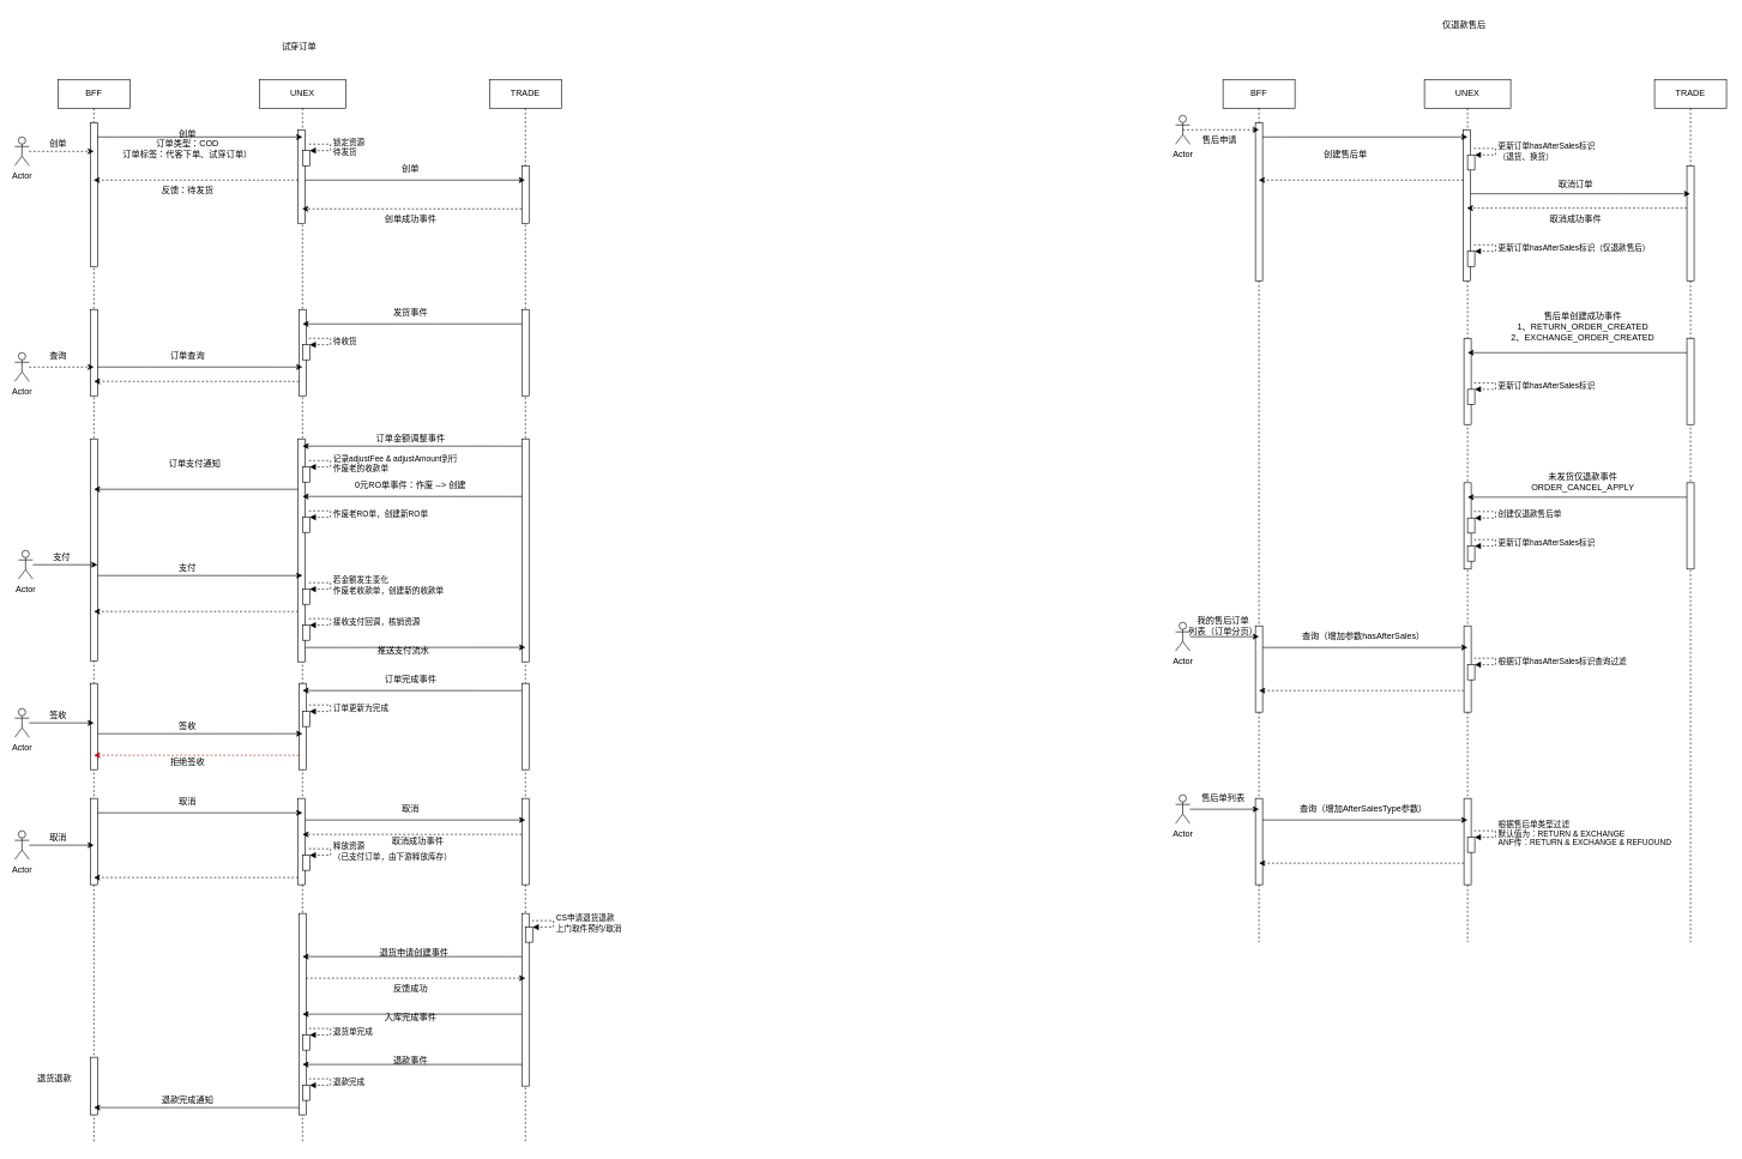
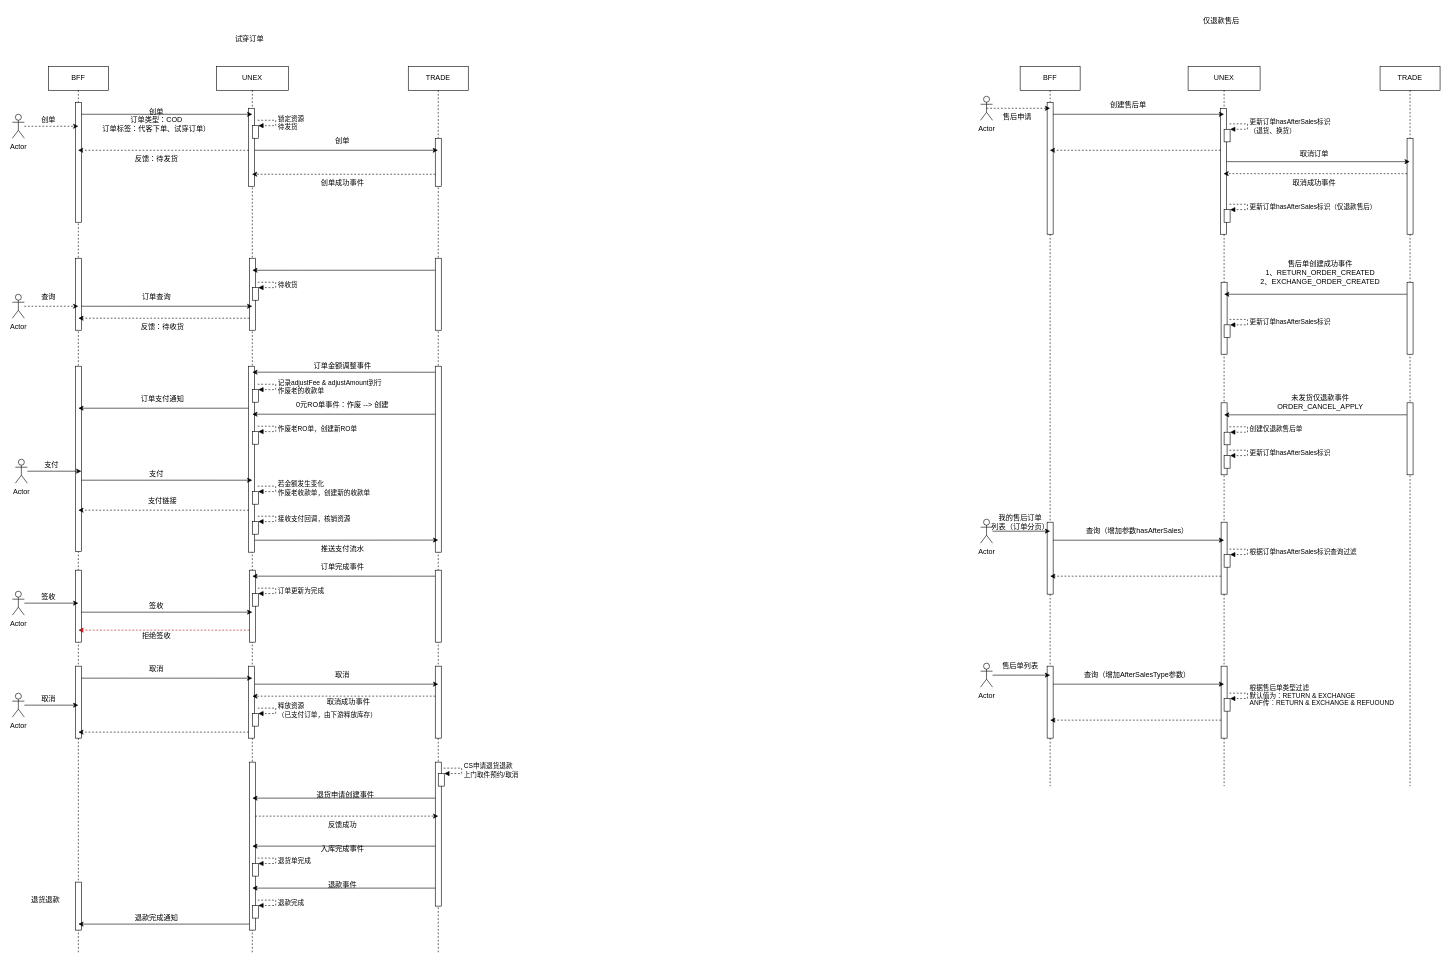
- <mxCell id="129" value="创建售后单" style="text;html=1;align=center;verticalAlign=middle;resizable=0;points=[];autosize=1;strokeColor=none;fillColor=none;" vertex="1" parent="1"><mxGeometry x="1830" y="200" width="80" height="30" as="geometry" /></mxCell>
+ <mxCell id="129" value="创建售后单" style="text;html=1;align=center;verticalAlign=middle;resizable=0;points=[];autosize=1;strokeColor=none;fillColor=none;" vertex="1" parent="1"><mxGeometry x="1840" y="160" width="80" height="30" as="geometry" /></mxCell>
- <mxCell id="59" value="发货事件" style="text;html=1;align=center;verticalAlign=middle;resizable=0;points=[];autosize=1;strokeColor=none;fillColor=none;" parent="1" vertex="1"><mxGeometry x="535" y="420" width="70" height="30" as="geometry" /></mxCell>
+ <mxCell id="66" value="反馈：待收货" style="text;html=1;align=center;verticalAlign=middle;resizable=0;points=[];autosize=1;strokeColor=none;fillColor=none;" parent="1" vertex="1"><mxGeometry x="220" y="530" width="100" height="30" as="geometry" /></mxCell>
- <mxCell id="71" value="订单支付通知" style="text;html=1;align=center;verticalAlign=middle;resizable=0;points=[];autosize=1;strokeColor=none;fillColor=none;" parent="1" vertex="1"><mxGeometry x="220" y="630" width="100" height="30" as="geometry" /></mxCell>
+ <mxCell id="71" value="订单支付通知" style="text;html=1;align=center;verticalAlign=middle;resizable=0;points=[];autosize=1;strokeColor=none;fillColor=none;" parent="1" vertex="1"><mxGeometry x="220" y="650" width="100" height="30" as="geometry" /></mxCell>
+ <mxCell id="76" value="支付链接" style="text;html=1;align=center;verticalAlign=middle;resizable=0;points=[];autosize=1;strokeColor=none;fillColor=none;" parent="1" vertex="1"><mxGeometry x="235" y="820" width="70" height="30" as="geometry" /></mxCell>
- <mxCell id="78" value="推送支付流水" style="text;html=1;align=center;verticalAlign=middle;resizable=0;points=[];autosize=1;strokeColor=none;fillColor=none;" parent="1" vertex="1"><mxGeometry x="510" y="890" width="100" height="30" as="geometry" /></mxCell>
+ <mxCell id="78" value="推送支付流水" style="text;html=1;align=center;verticalAlign=middle;resizable=0;points=[];autosize=1;strokeColor=none;fillColor=none;" parent="1" vertex="1"><mxGeometry x="520" y="900" width="100" height="30" as="geometry" /></mxCell>
